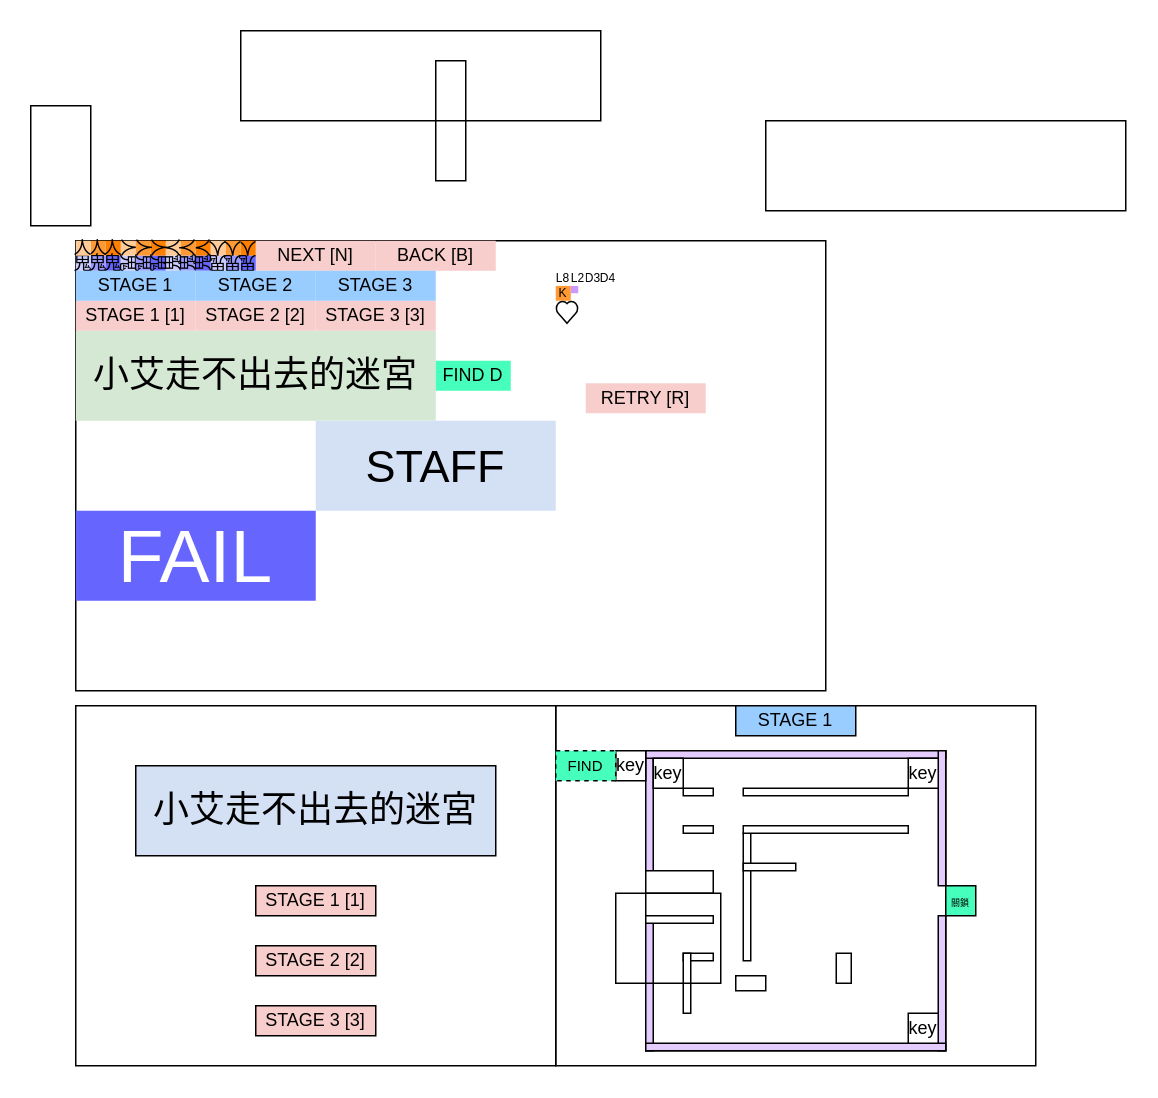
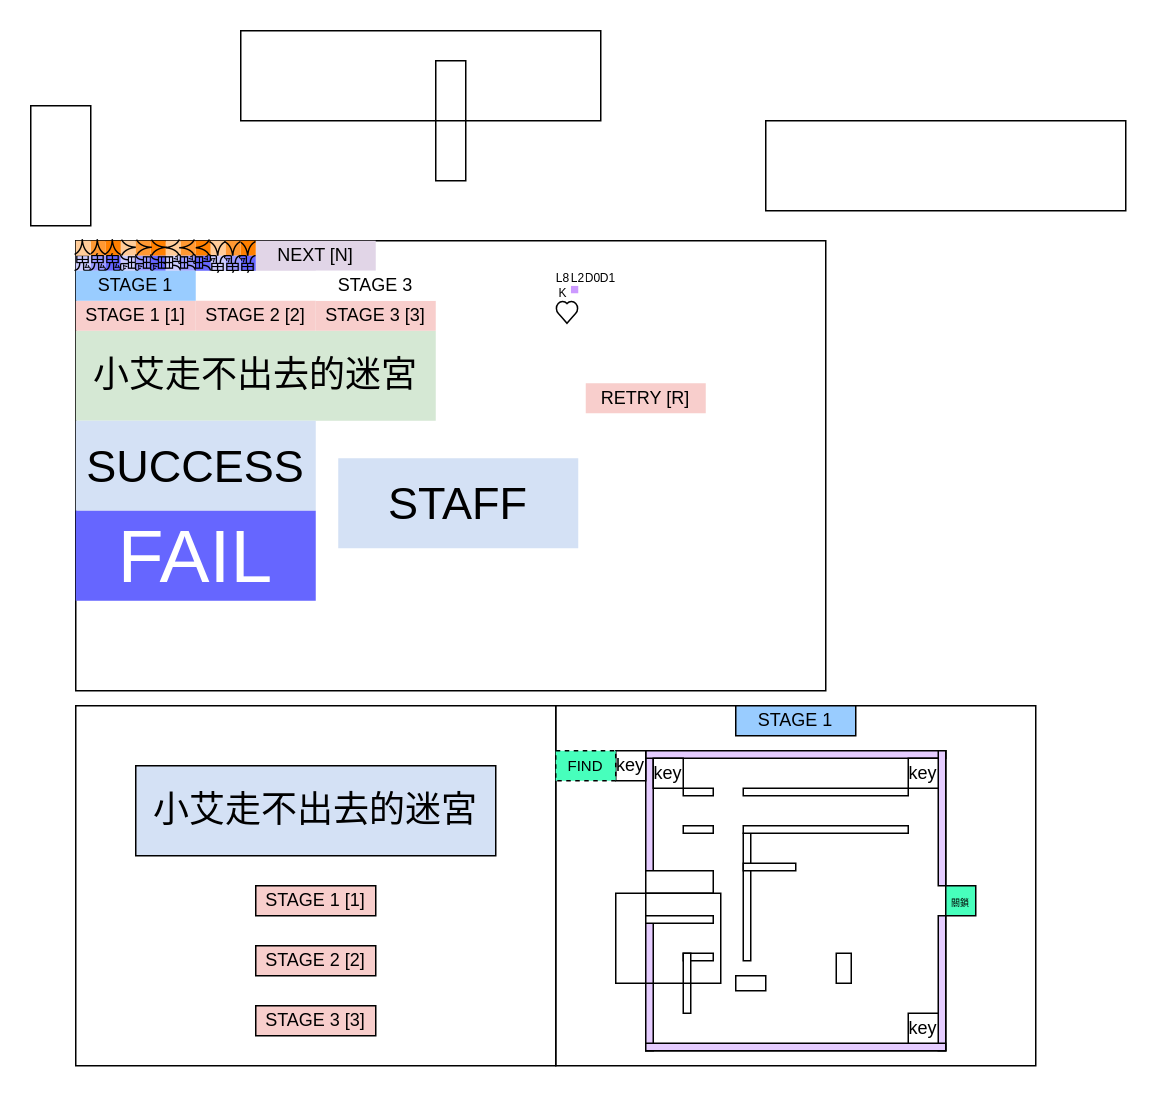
- <mxCell id="19" value="NEXT [N]" style="rounded=0;whiteSpace=wrap;html=1;fillColor=#F8CECC;strokeColor=none;" parent="1" vertex="1"><mxGeometry x="170" width="80" height="20" as="geometry" y="160" /></mxCell>
+ <mxCell id="19" value="NEXT [N]" style="rounded=0;whiteSpace=wrap;html=1;fillColor=#e1d5e7;strokeColor=none;" parent="1" vertex="1"><mxGeometry x="170" width="80" height="20" as="geometry" y="160" /></mxCell>
- <mxCell id="20" value="BACK [B]" style="rounded=0;whiteSpace=wrap;html=1;fillColor=#F8CECC;strokeColor=none;" parent="1" vertex="1"><mxGeometry x="250" width="80" height="20" as="geometry" y="160" /></mxCell>
- <mxCell id="11" value="&lt;font style=&quot;font-size: 8px;&quot;&gt;D3&lt;/font&gt;" style="rounded=0;whiteSpace=wrap;html=1;strokeColor=none;fontSize=8;" parent="1" vertex="1"><mxGeometry x="390" y="180" width="10" height="10" as="geometry" /></mxCell>
+ <mxCell id="11" value="&lt;font style=&quot;font-size: 8px;&quot;&gt;D0&lt;/font&gt;" style="rounded=0;whiteSpace=wrap;html=1;strokeColor=none;fontSize=8;" parent="1" vertex="1"><mxGeometry x="390" y="180" width="10" height="10" as="geometry" /></mxCell>
- <mxCell id="12" value="&lt;font style=&quot;font-size: 8px;&quot;&gt;D4&lt;/font&gt;" style="rounded=0;whiteSpace=wrap;html=1;strokeColor=none;fontSize=8;" parent="1" vertex="1"><mxGeometry x="400" y="180" width="10" height="10" as="geometry" /></mxCell>
+ <mxCell id="12" value="&lt;font style=&quot;font-size: 8px;&quot;&gt;D1&lt;/font&gt;" style="rounded=0;whiteSpace=wrap;html=1;strokeColor=none;fontSize=8;" parent="1" vertex="1"><mxGeometry x="400" y="180" width="10" height="10" as="geometry" /></mxCell>
- <mxCell id="51" value="STAGE 2" style="rounded=0;whiteSpace=wrap;html=1;fillColor=#99CCFF;strokeColor=none;" parent="1" vertex="1"><mxGeometry x="130" y="180" width="80" height="20" as="geometry" /></mxCell>
- <mxCell id="52" value="STAGE 3" style="rounded=0;whiteSpace=wrap;html=1;fillColor=#99CCFF;strokeColor=none;" parent="1" vertex="1"><mxGeometry x="210" y="180" width="80" height="20" as="geometry" /></mxCell>
+ <mxCell id="52" value="STAGE 3" style="rounded=0;whiteSpace=wrap;html=1;fillColor=#ffffff;strokeColor=none;" parent="1" vertex="1"><mxGeometry x="210" y="180" width="80" height="20" as="geometry" /></mxCell>
- <mxCell id="10" value="K" style="rounded=0;whiteSpace=wrap;html=1;strokeColor=none;fontSize=8;fillColor=#ff9933;" parent="1" vertex="1"><mxGeometry x="370" y="190" width="10" height="10" as="geometry" /></mxCell>
+ <mxCell id="10" value="K" style="rounded=0;whiteSpace=wrap;html=1;strokeColor=none;fontSize=8;" parent="1" vertex="1"><mxGeometry x="370" y="190" width="10" height="10" as="geometry" /></mxCell>
- <mxCell id="84" value="&lt;font style=&quot;font-size: 12px;&quot;&gt;FIND D&lt;/font&gt;" style="rounded=0;whiteSpace=wrap;html=1;fillColor=#47FFBC;strokeColor=none;fontSize=12;" parent="1" vertex="1"><mxGeometry x="290" y="240" width="50" height="20" as="geometry" /></mxCell>
+ <mxCell id="81" value="&lt;font style=&quot;font-size: 30px;&quot;&gt;SUCCESS&lt;/font&gt;" style="rounded=0;whiteSpace=wrap;html=1;strokeColor=none;fillColor=#D4E1F5;fontSize=30;" parent="1" vertex="1"><mxGeometry y="280" width="160" height="60" as="geometry" x="50" /></mxCell>
- <mxCell id="83" value="&lt;font style=&quot;font-size: 30px;&quot;&gt;STAFF&lt;/font&gt;" style="rounded=0;whiteSpace=wrap;html=1;strokeColor=none;fillColor=#D4E1F5;fontSize=30;" parent="1" vertex="1"><mxGeometry x="210" y="280" width="160" height="60" as="geometry" /></mxCell>
+ <mxCell id="83" value="&lt;font style=&quot;font-size: 30px;&quot;&gt;STAFF&lt;/font&gt;" style="rounded=0;whiteSpace=wrap;html=1;strokeColor=none;fillColor=#D4E1F5;fontSize=30;" parent="1" vertex="1"><mxGeometry x="225" y="305" width="160" height="60" as="geometry" /></mxCell>
